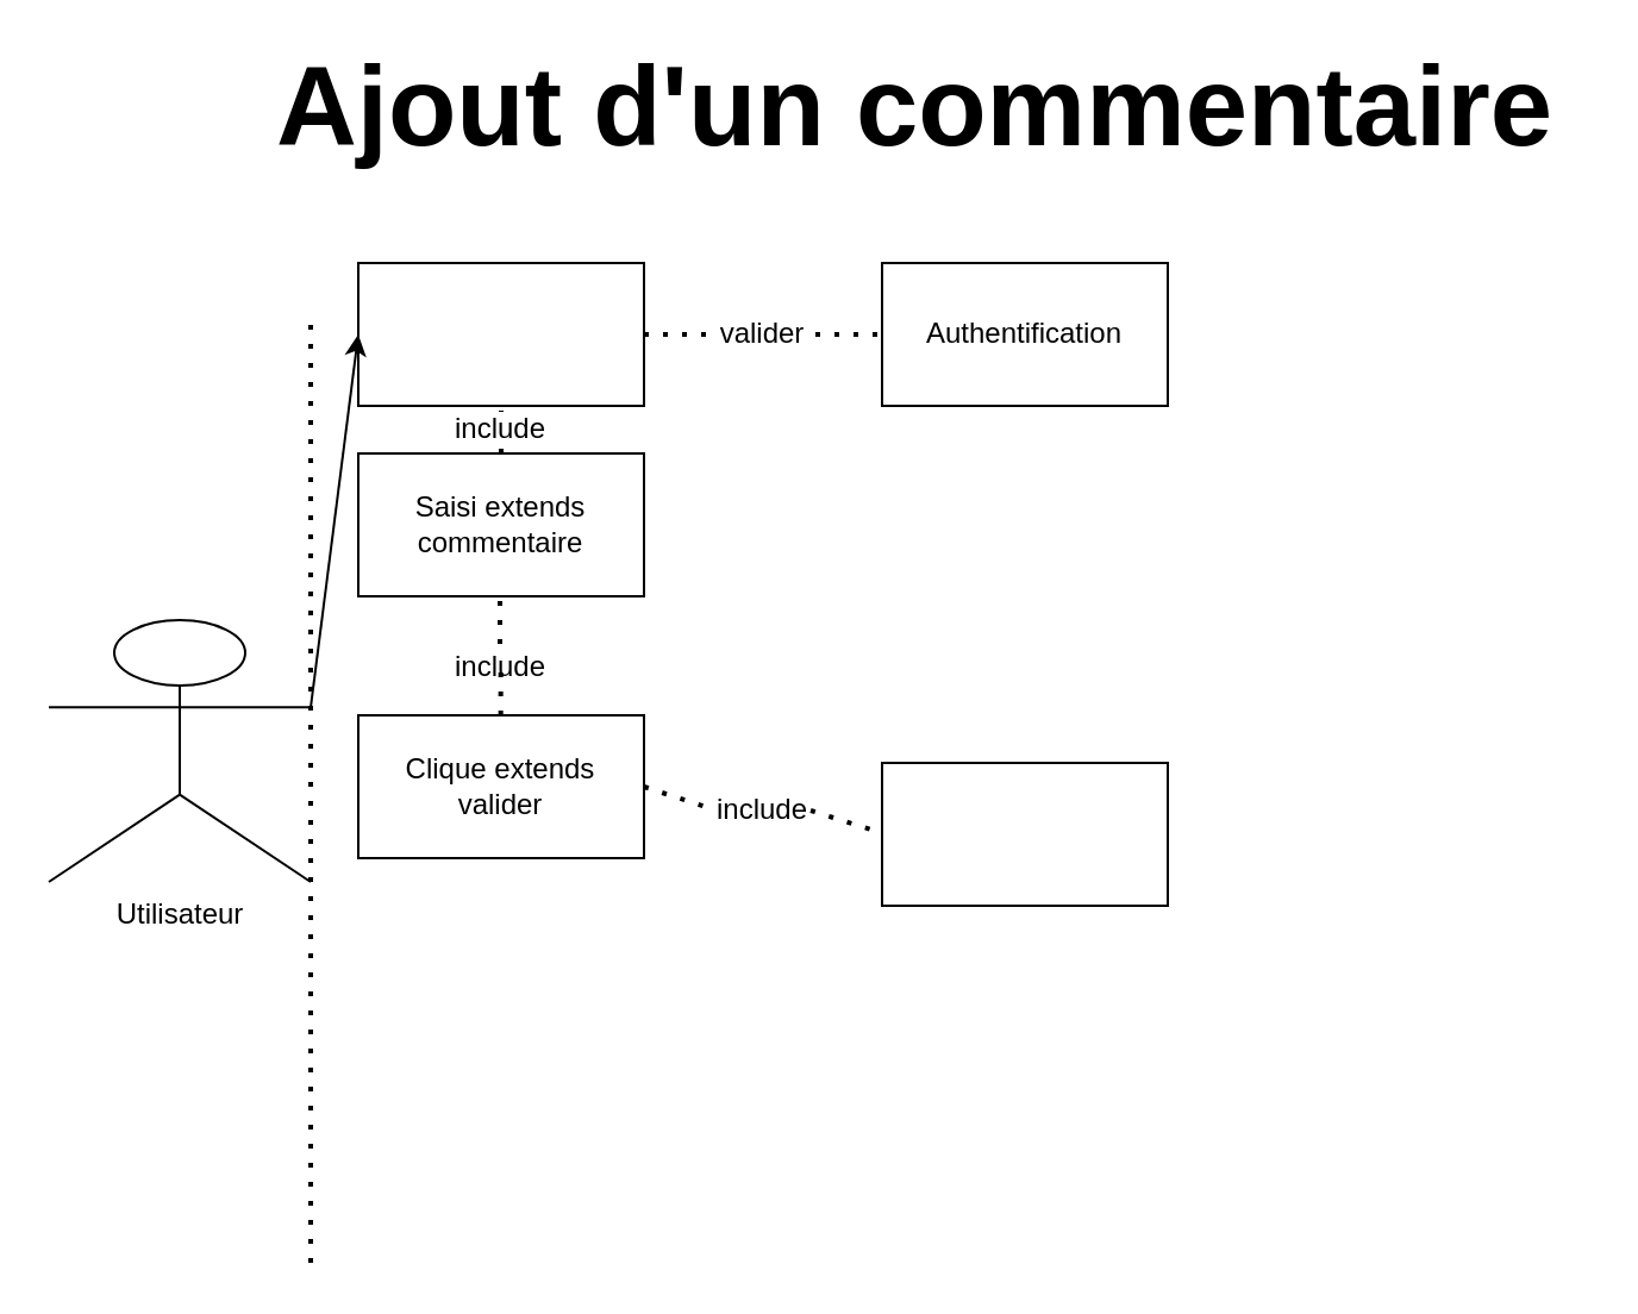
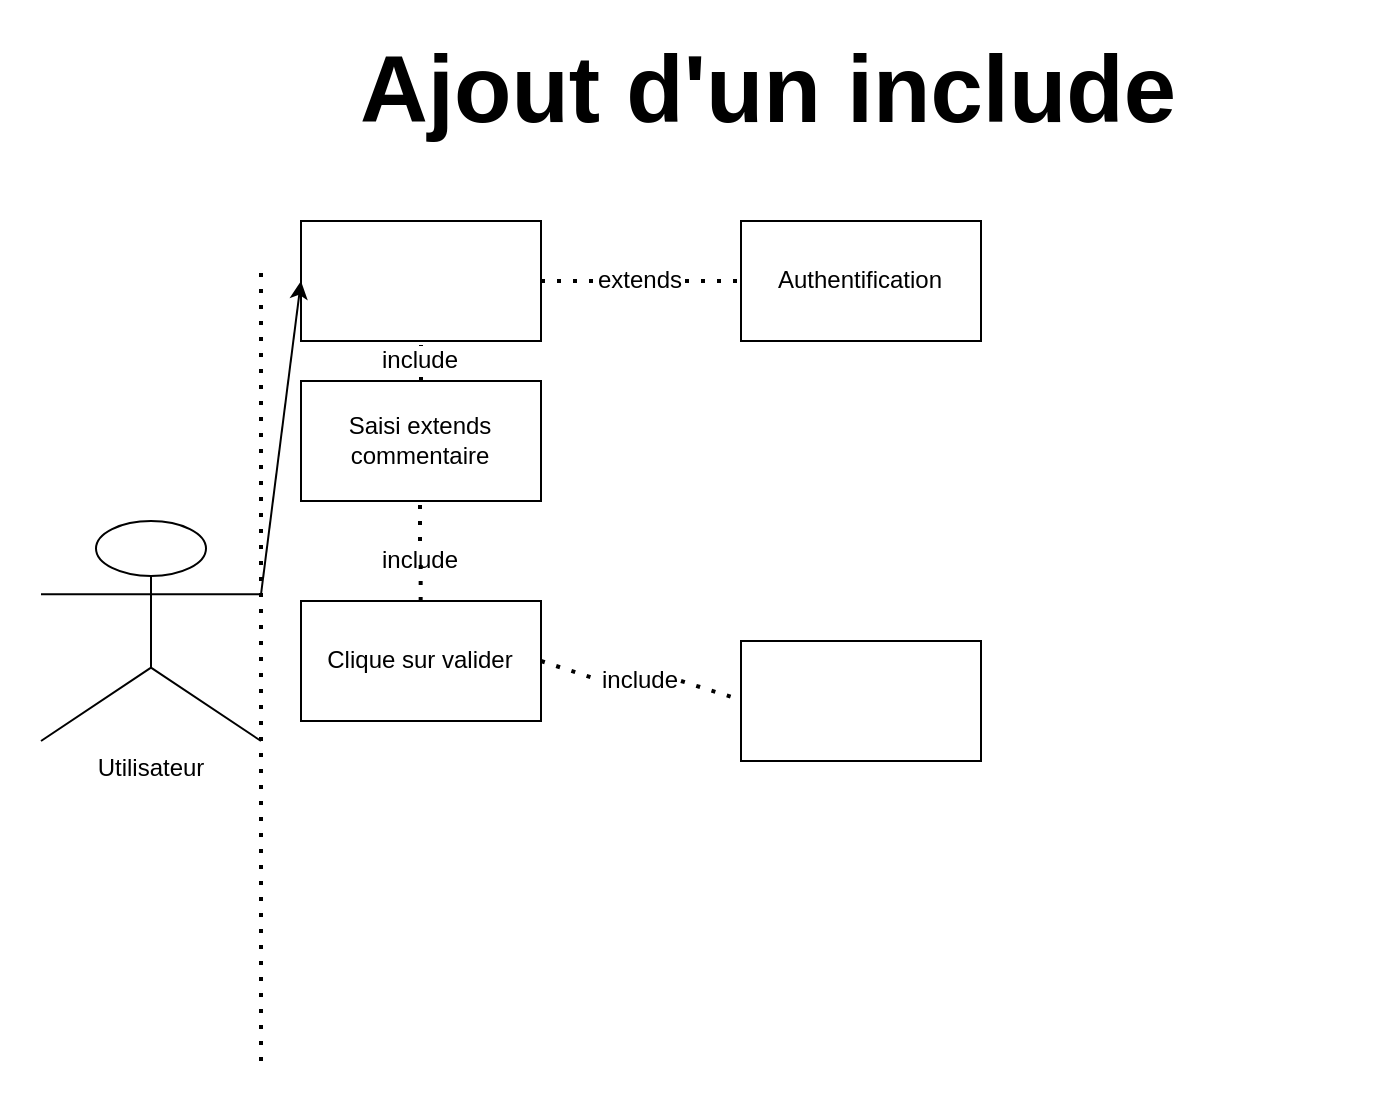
- <mxCell id="3" value="&lt;b&gt;&lt;font style=&quot;font-size: 47px&quot;&gt;Ajout d'un commentaire&lt;/font&gt;&lt;/b&gt;" style="text;html=1;strokeColor=none;fillColor=none;align=center;verticalAlign=middle;whiteSpace=wrap;rounded=0;" vertex="1" parent="1"><mxGeometry x="102" y="20" width="564" height="50" as="geometry" /></mxCell>
+ <mxCell id="3" value="&lt;b&gt;&lt;font style=&quot;font-size: 47px&quot;&gt;Ajout d'un include&lt;/font&gt;&lt;/b&gt;" style="text;html=1;strokeColor=none;fillColor=none;align=center;verticalAlign=middle;whiteSpace=wrap;rounded=0;" vertex="1" parent="1"><mxGeometry x="102" y="20" width="564" height="50" as="geometry" /></mxCell>
- <mxCell id="11" value="valider" style="text;html=1;strokeColor=none;fillColor=none;align=center;verticalAlign=middle;whiteSpace=wrap;rounded=0;labelBackgroundColor=#ffffff;" vertex="1" parent="1"><mxGeometry x="300" y="130" width="40" height="20" as="geometry" /></mxCell>
+ <mxCell id="11" value="extends" style="text;html=1;strokeColor=none;fillColor=none;align=center;verticalAlign=middle;whiteSpace=wrap;rounded=0;labelBackgroundColor=#ffffff;" vertex="1" parent="1"><mxGeometry x="300" y="130" width="40" height="20" as="geometry" /></mxCell>
- <mxCell id="17" value="Clique extends valider" style="text;html=1;strokeColor=none;fillColor=none;align=center;verticalAlign=middle;whiteSpace=wrap;rounded=0;" vertex="1" parent="15"><mxGeometry x="10" y="10" width="100" height="40" as="geometry" /></mxCell>
+ <mxCell id="17" value="Clique sur valider" style="text;html=1;strokeColor=none;fillColor=none;align=center;verticalAlign=middle;whiteSpace=wrap;rounded=0;" vertex="1" parent="15"><mxGeometry x="10" y="10" width="100" height="40" as="geometry" /></mxCell>
